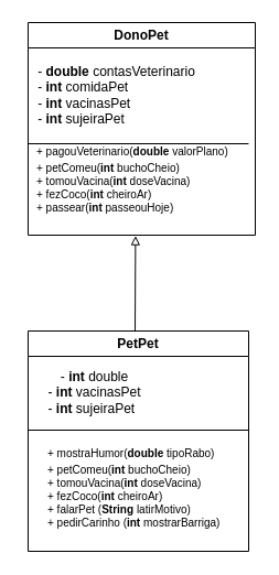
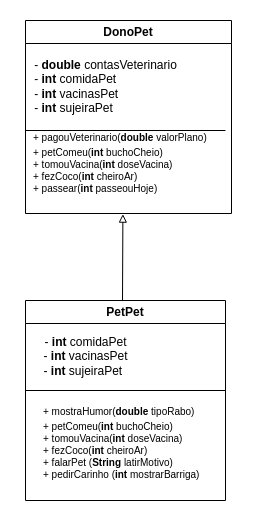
- <mxCell id="8" value="&lt;span style=&quot;text-align: left; background-color: initial;&quot;&gt;- &lt;/span&gt;&lt;b style=&quot;text-align: left; background-color: initial;&quot;&gt;int &lt;/b&gt;&lt;span style=&quot;text-align: left; background-color: initial;&quot;&gt;double&lt;/span&gt;&lt;br&gt;&lt;div style=&quot;text-align: left;&quot;&gt;- &lt;b&gt;int &lt;/b&gt;vacinasPet&lt;/div&gt;&lt;div style=&quot;text-align: left;&quot;&gt;- &lt;b&gt;int&lt;/b&gt; sujeiraPet&lt;/div&gt;" style="text;html=1;align=center;verticalAlign=middle;resizable=0;points=[];autosize=1;strokeColor=none;fillColor=none;" vertex="1" parent="1"><mxGeometry x="30" y="326" width="110" height="60" as="geometry" /></mxCell>
+ <mxCell id="8" value="&lt;span style=&quot;text-align: left; background-color: initial;&quot;&gt;- &lt;/span&gt;&lt;b style=&quot;text-align: left; background-color: initial;&quot;&gt;int &lt;/b&gt;&lt;span style=&quot;text-align: left; background-color: initial;&quot;&gt;comidaPet&lt;/span&gt;&lt;br&gt;&lt;div style=&quot;text-align: left;&quot;&gt;- &lt;b&gt;int &lt;/b&gt;vacinasPet&lt;/div&gt;&lt;div style=&quot;text-align: left;&quot;&gt;- &lt;b&gt;int&lt;/b&gt; sujeiraPet&lt;/div&gt;" style="text;html=1;align=center;verticalAlign=middle;resizable=0;points=[];autosize=1;strokeColor=none;fillColor=none;" vertex="1" parent="1"><mxGeometry x="30" y="326" width="110" height="60" as="geometry" /></mxCell>
